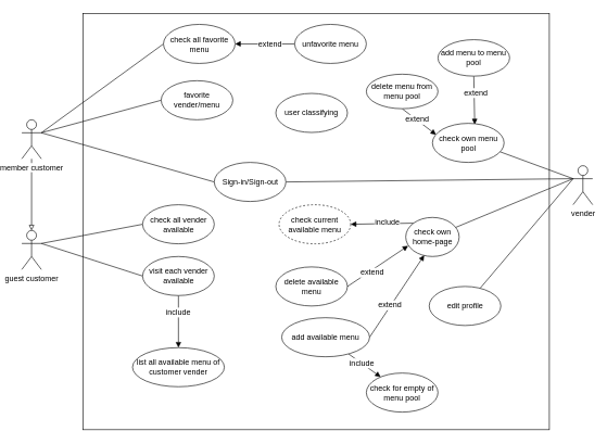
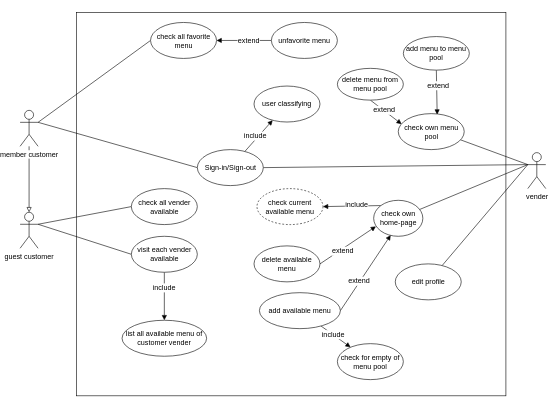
- <mxCell id="24" value="favorite vender/menu" style="ellipse;whiteSpace=wrap;html=1;" vertex="1" parent="1"><mxGeometry x="234" y="123" width="110" height="60" as="geometry" /></mxCell>
- <mxCell id="4" style="edgeStyle=none;rounded=0;orthogonalLoop=1;jettySize=auto;html=1;exitX=1;exitY=0.333;exitDx=0;exitDy=0;exitPerimeter=0;entryX=0;entryY=0.5;entryDx=0;entryDy=0;endArrow=none;endFill=0;" edge="1" parent="1" source="6" target="24"><mxGeometry relative="1" as="geometry" /></mxCell>
+ <mxCell id="15" value="" style="edgeStyle=none;rounded=0;orthogonalLoop=1;jettySize=auto;html=1;startArrow=none;startFill=0;endArrow=block;endFill=1;" edge="1" parent="1" source="17" target="18"><mxGeometry relative="1" as="geometry" /></mxCell>
+ <mxCell id="16" value="include" style="text;html=1;resizable=0;points=[];align=center;verticalAlign=middle;labelBackgroundColor=#ffffff;" vertex="1" connectable="0" parent="15"><mxGeometry x="0.256" relative="1" as="geometry"><mxPoint x="-12" y="7" as="offset" /></mxGeometry></mxCell>
